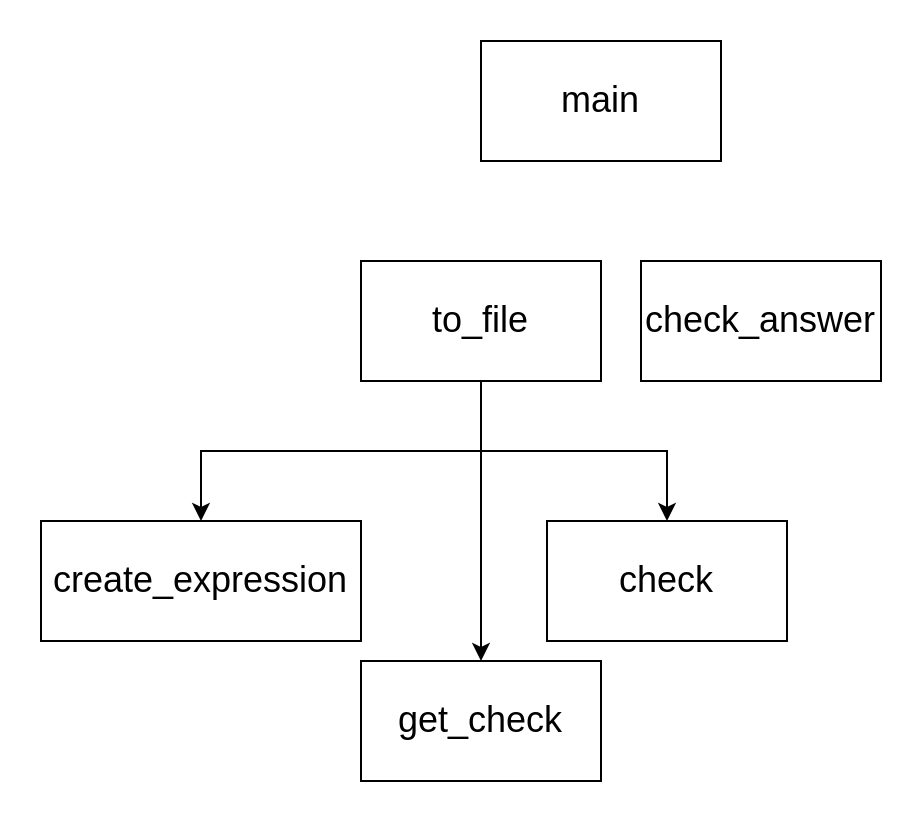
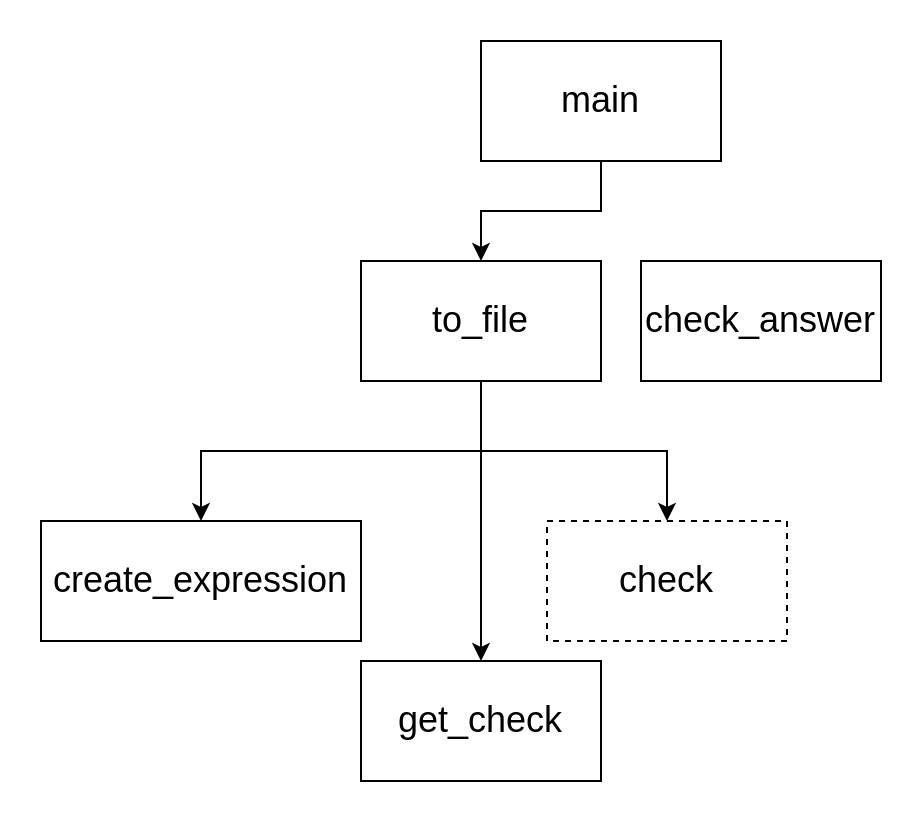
+ <mxCell id="2" value="" style="edgeStyle=orthogonalEdgeStyle;rounded=0;orthogonalLoop=1;jettySize=auto;html=1;" edge="1" parent="1" source="3" target="7"><mxGeometry relative="1" as="geometry" /></mxCell>
- <mxCell id="10" value="&lt;font style=&quot;font-size: 18px&quot;&gt;check&lt;br&gt;&lt;/font&gt;" style="rounded=0;whiteSpace=wrap;html=1;" vertex="1" parent="1"><mxGeometry x="273" y="260" width="120" height="60" as="geometry" /></mxCell>
+ <mxCell id="10" value="&lt;font style=&quot;font-size: 18px&quot;&gt;check&lt;br&gt;&lt;/font&gt;" style="rounded=0;whiteSpace=wrap;html=1;dashed=1;" vertex="1" parent="1"><mxGeometry x="273" y="260" width="120" height="60" as="geometry" /></mxCell>
